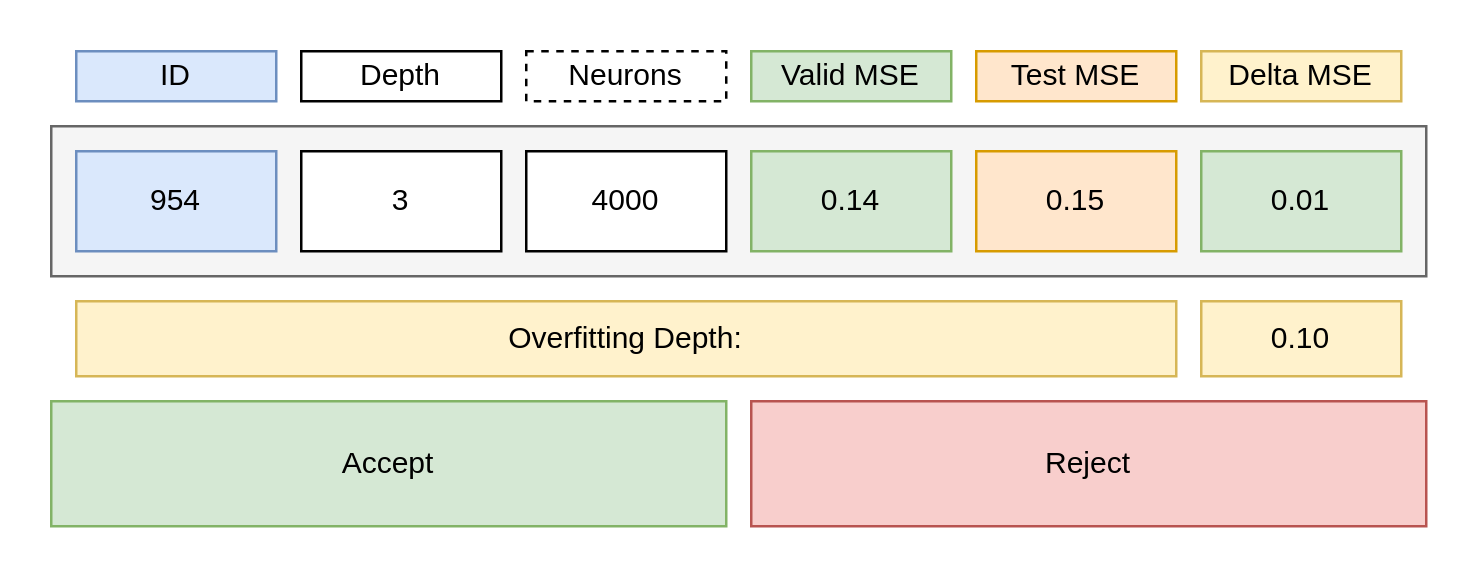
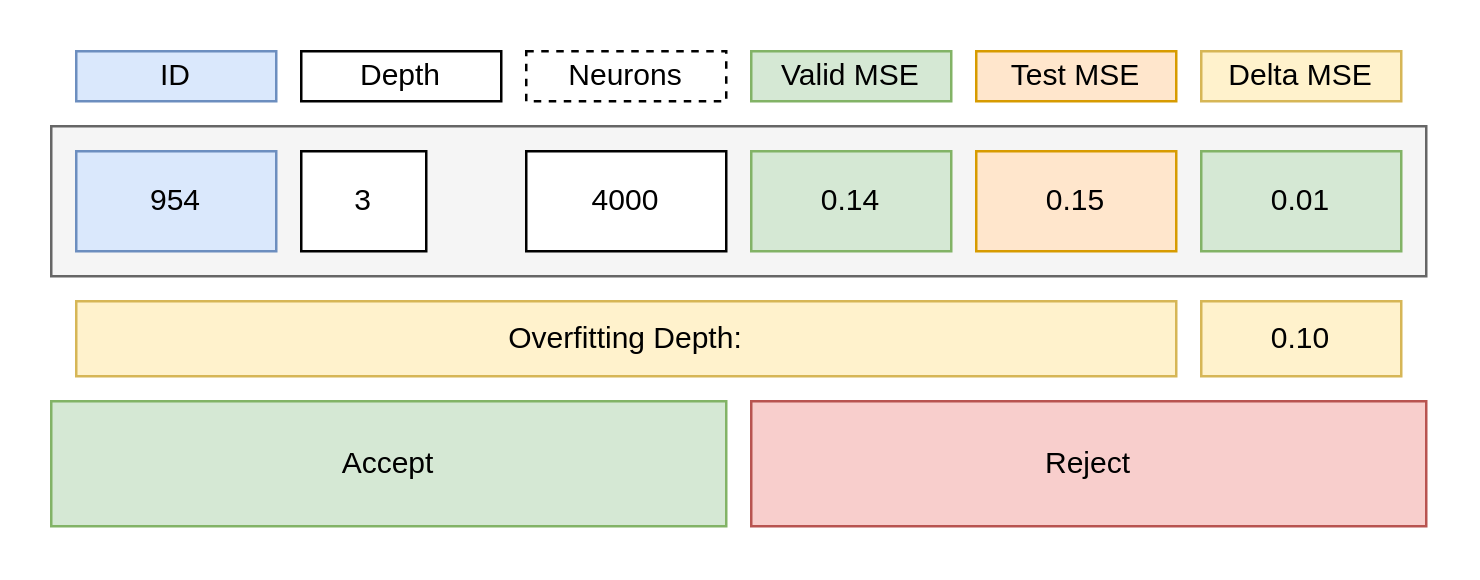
- <mxCell id="10" value="3" style="rounded=0;whiteSpace=wrap;html=1;" parent="1" vertex="1"><mxGeometry x="120" y="60" width="80" height="40" as="geometry" /></mxCell>
+ <mxCell id="10" value="3" style="rounded=0;whiteSpace=wrap;html=1;" parent="1" vertex="1"><mxGeometry x="120" y="60" width="50" height="40" as="geometry" /></mxCell>
